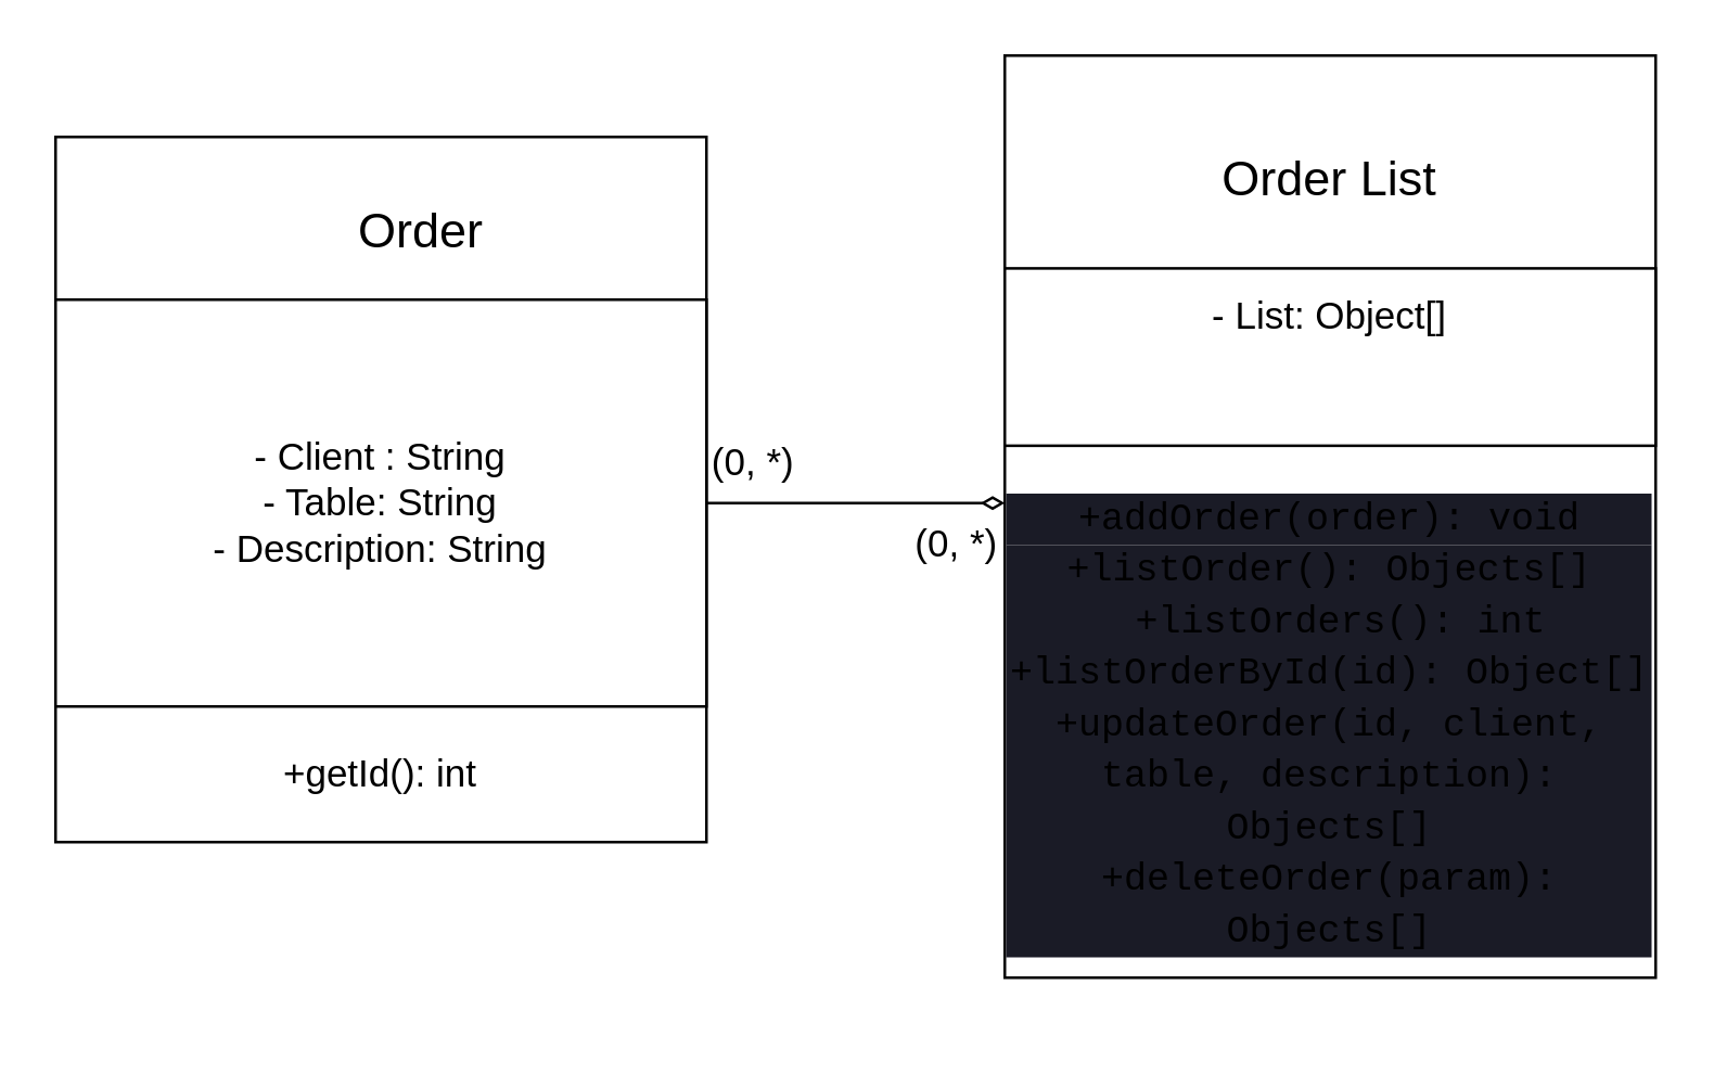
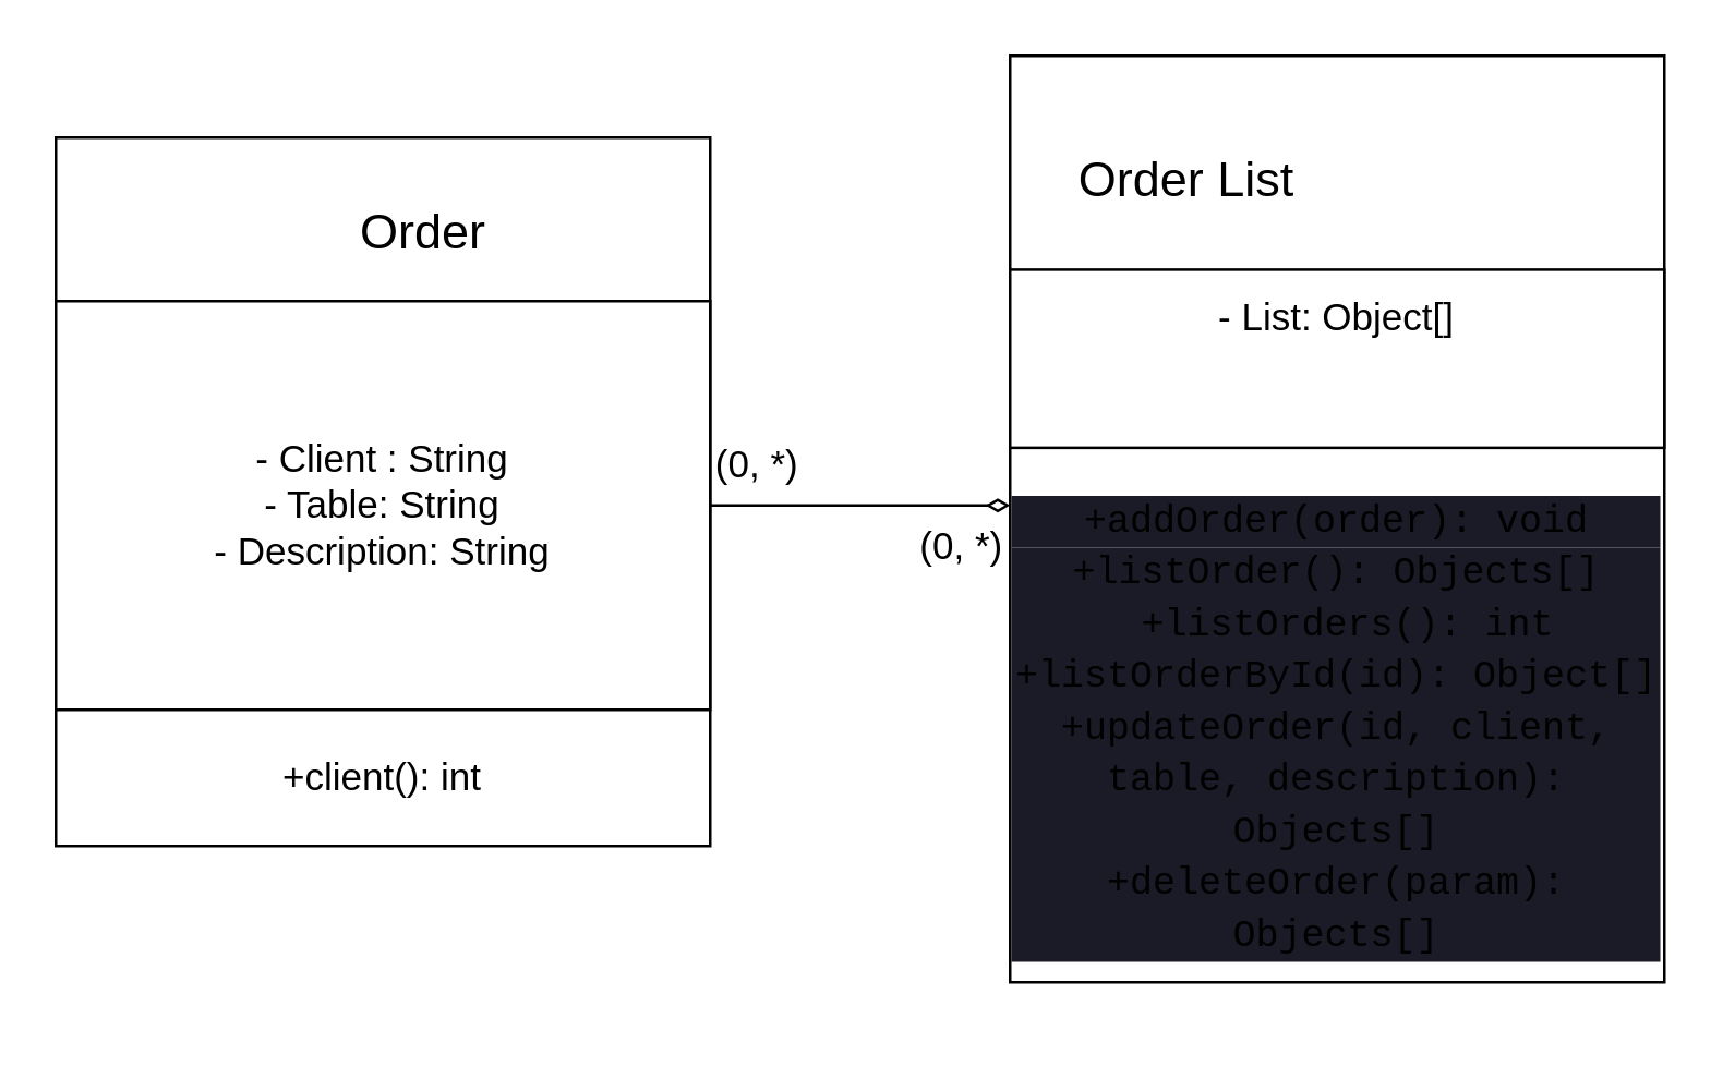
- <mxCell id="11" value="&lt;span style=&quot;font-size: 18px;&quot;&gt;Order List&lt;/span&gt;" style="text;html=1;strokeColor=none;fillColor=none;align=center;verticalAlign=middle;whiteSpace=wrap;rounded=0;" vertex="1" parent="8"><mxGeometry x="70" y="26.154" width="100" height="39.231" as="geometry" /></mxCell>
+ <mxCell id="11" value="&lt;span style=&quot;font-size: 18px;&quot;&gt;Order List&lt;/span&gt;" style="text;html=1;strokeColor=none;fillColor=none;align=center;verticalAlign=middle;whiteSpace=wrap;rounded=0;" vertex="1" parent="8"><mxGeometry x="15" y="26.154" width="100" height="39.231" as="geometry" /></mxCell>
- <mxCell id="7" value="&lt;span style=&quot;font-size: 14px;&quot;&gt;+getId(): int&lt;/span&gt;" style="text;html=1;strokeColor=none;fillColor=none;align=center;verticalAlign=middle;whiteSpace=wrap;rounded=0;" vertex="1" parent="2"><mxGeometry y="210" width="240" height="50" as="geometry" /></mxCell>
+ <mxCell id="7" value="&lt;span style=&quot;font-size: 14px;&quot;&gt;+client(): int&lt;/span&gt;" style="text;html=1;strokeColor=none;fillColor=none;align=center;verticalAlign=middle;whiteSpace=wrap;rounded=0;" vertex="1" parent="2"><mxGeometry y="210" width="240" height="50" as="geometry" /></mxCell>
